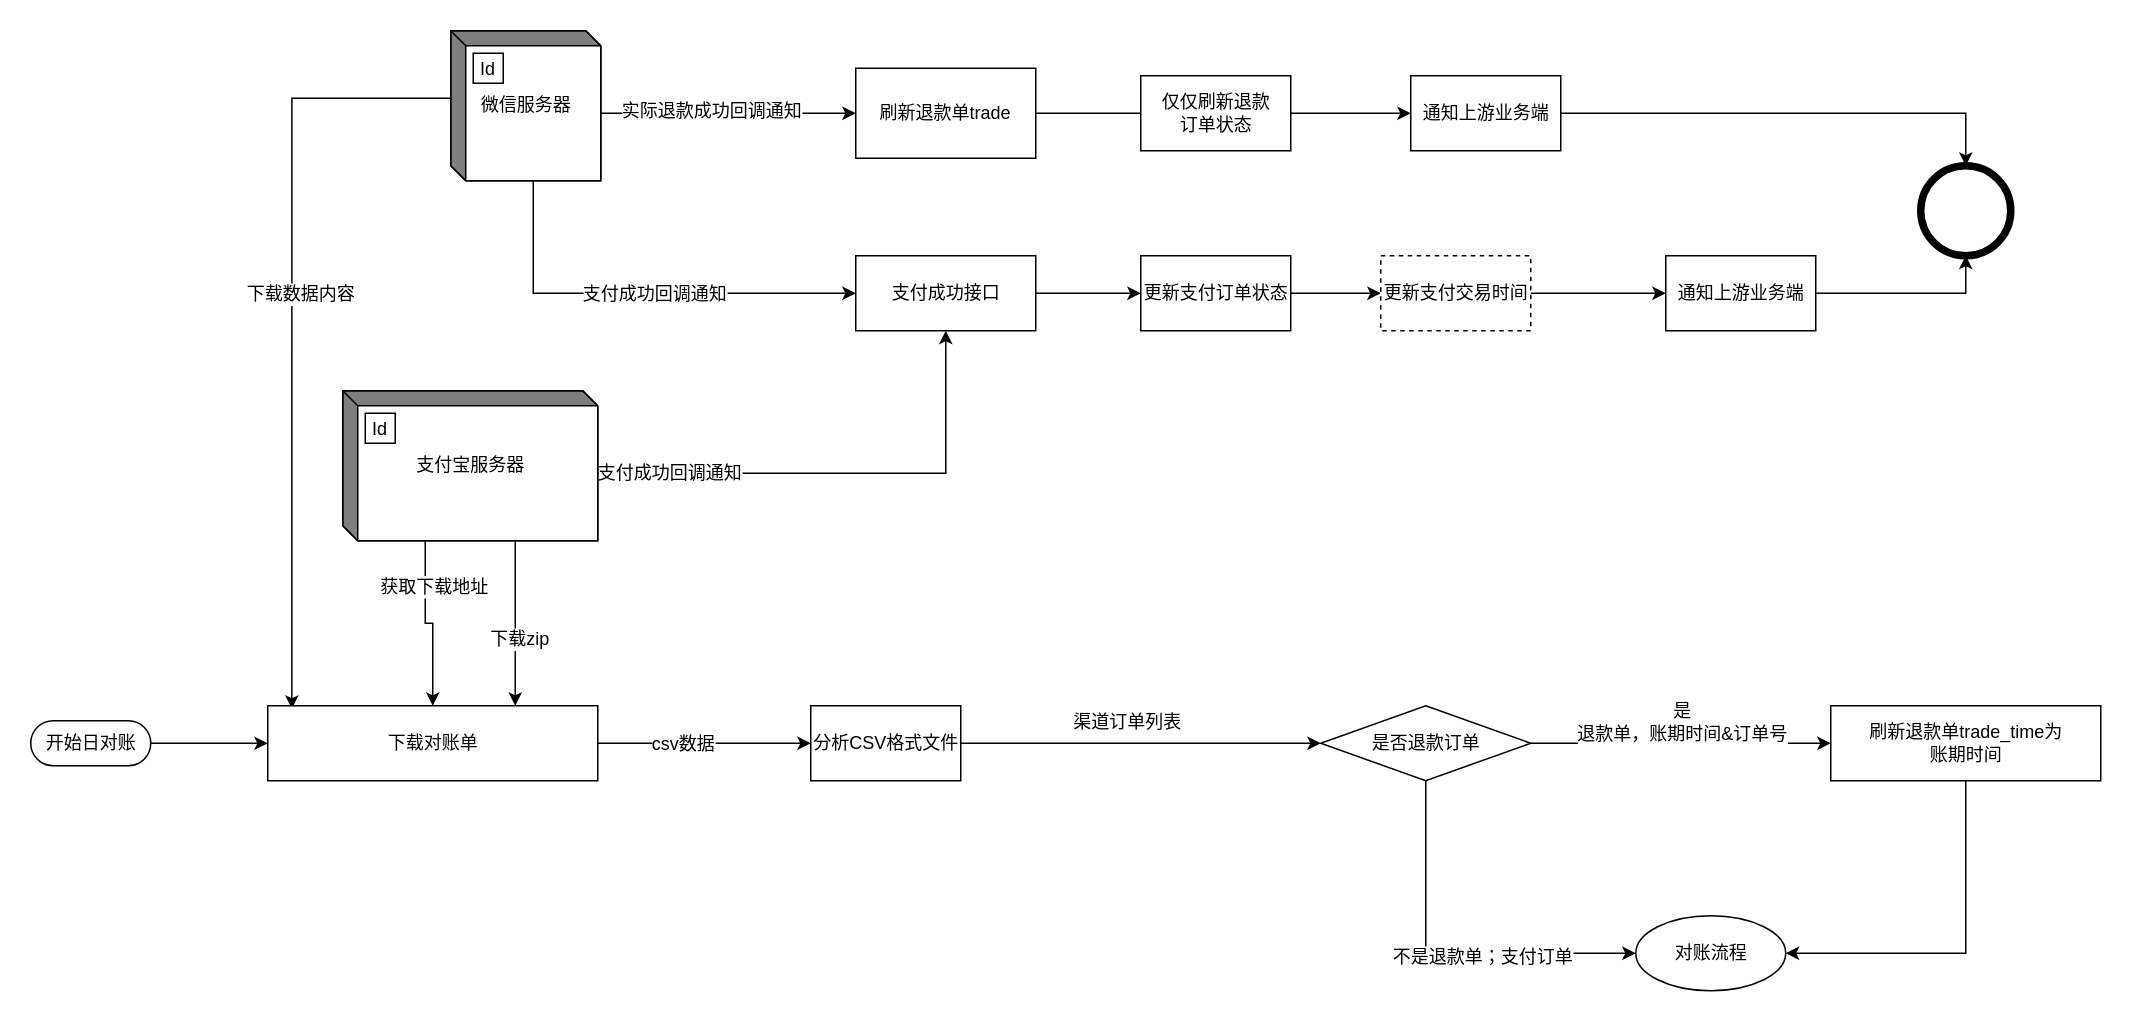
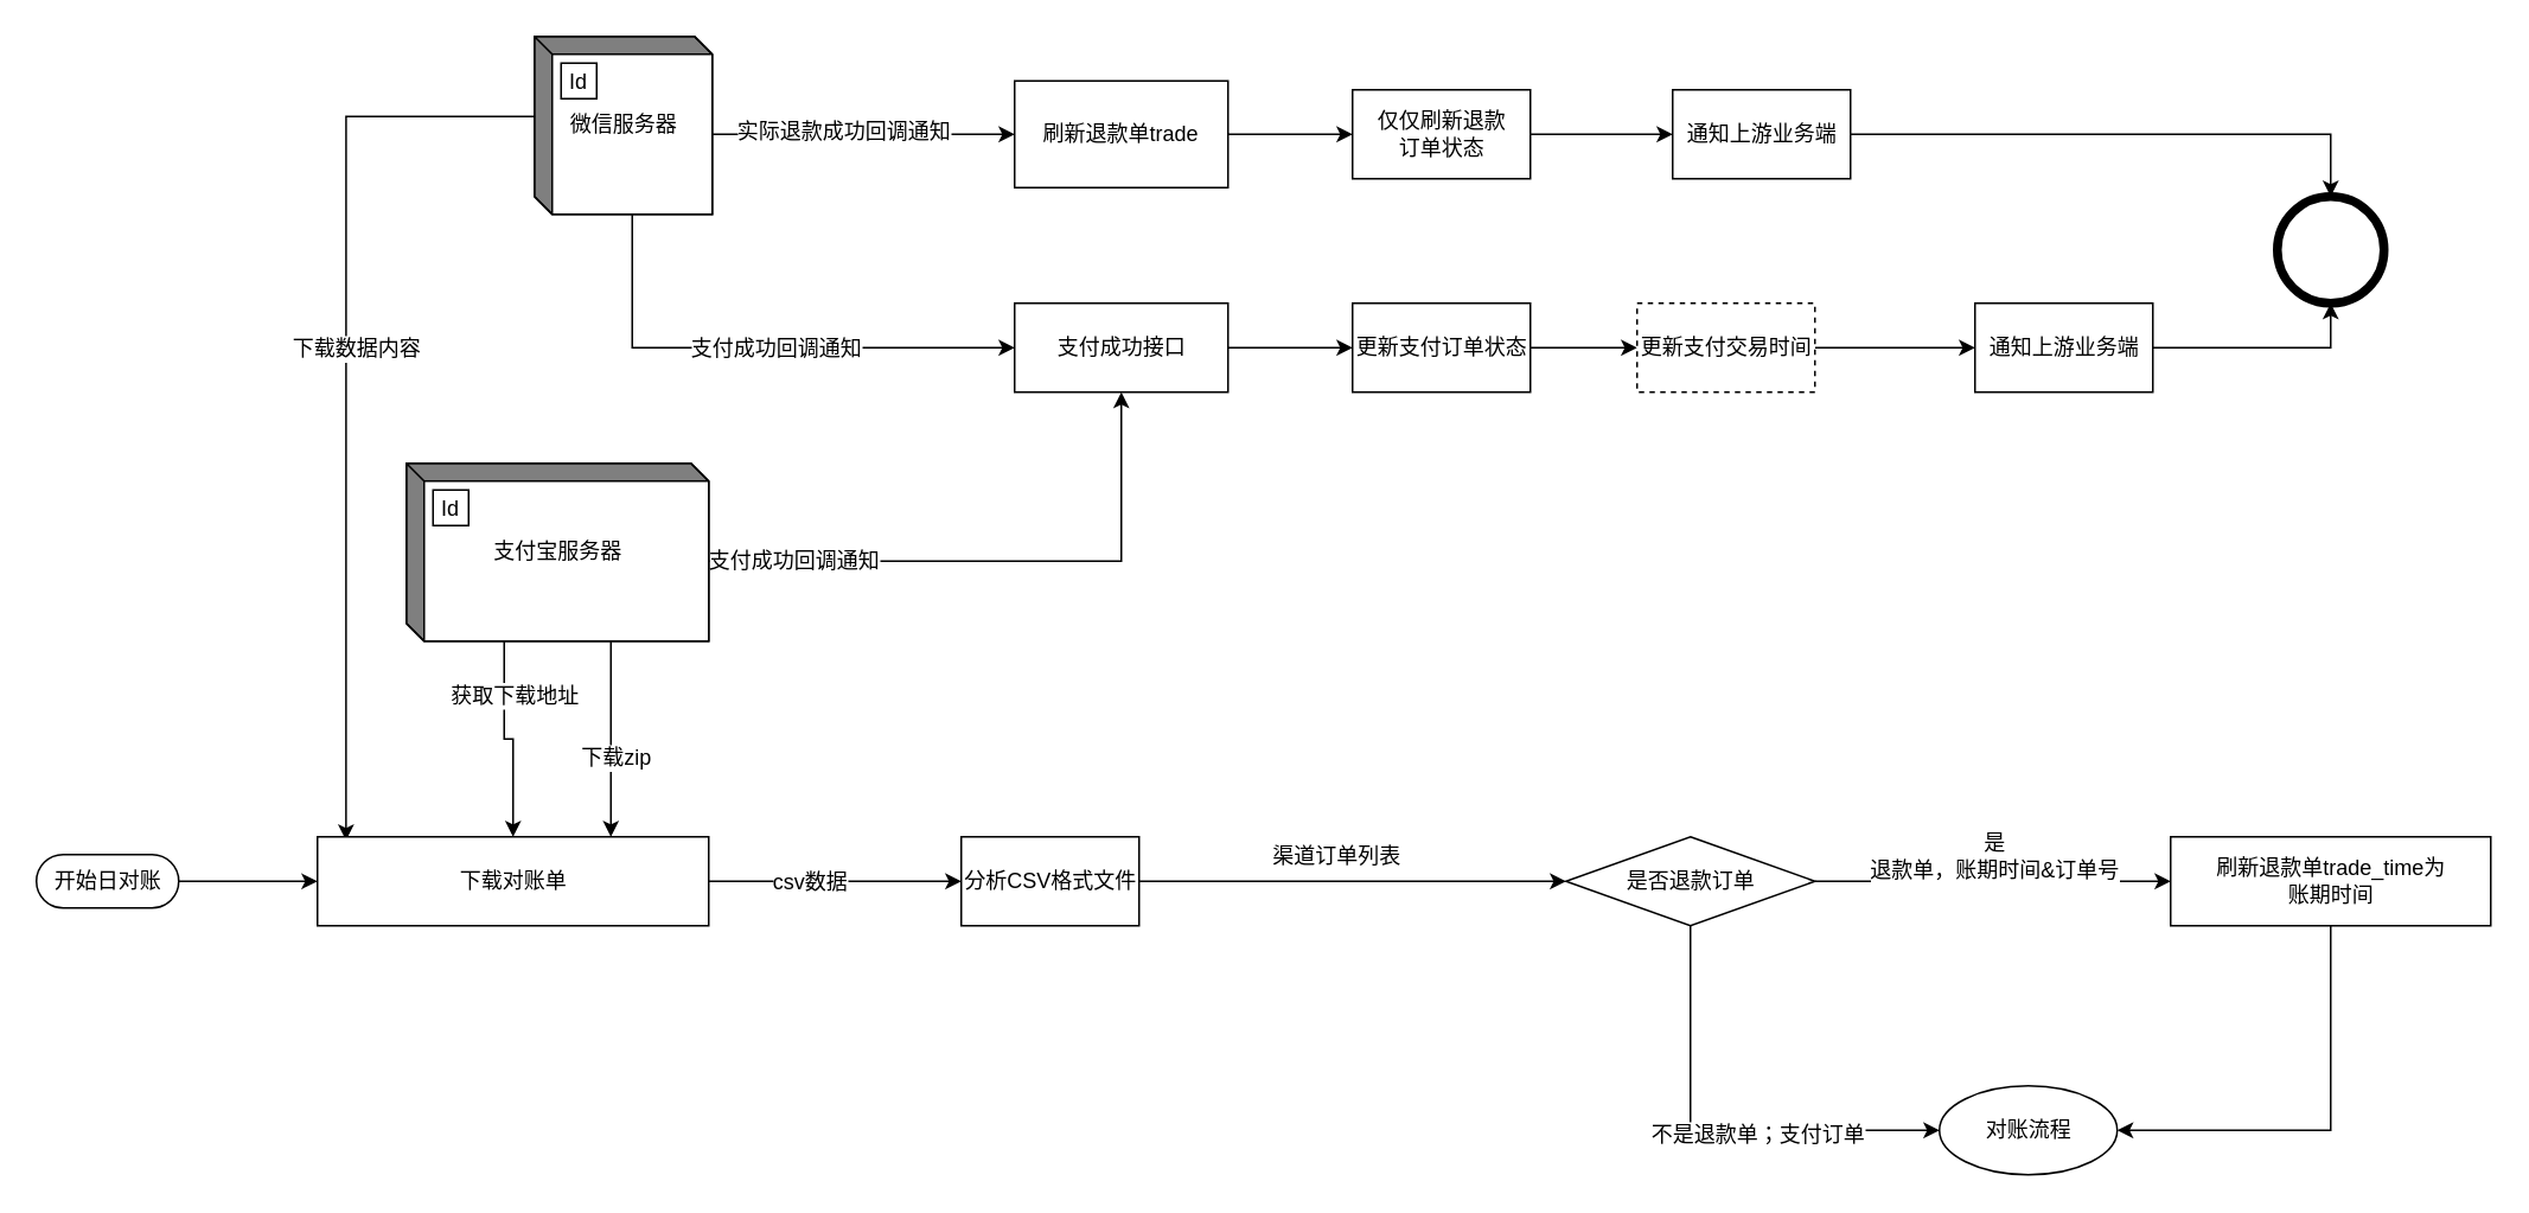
- <mxCell id="2" style="edgeStyle=orthogonalEdgeStyle;rounded=0;orthogonalLoop=1;jettySize=auto;html=1;exitX=1;exitY=0.5;exitDx=0;exitDy=0;endArrow=none;" edge="1" parent="1" source="3" target="34"><mxGeometry relative="1" as="geometry" /></mxCell>
+ <mxCell id="2" style="edgeStyle=orthogonalEdgeStyle;rounded=0;orthogonalLoop=1;jettySize=auto;html=1;exitX=1;exitY=0.5;exitDx=0;exitDy=0;" edge="1" parent="1" source="3" target="34"><mxGeometry relative="1" as="geometry" /></mxCell>
